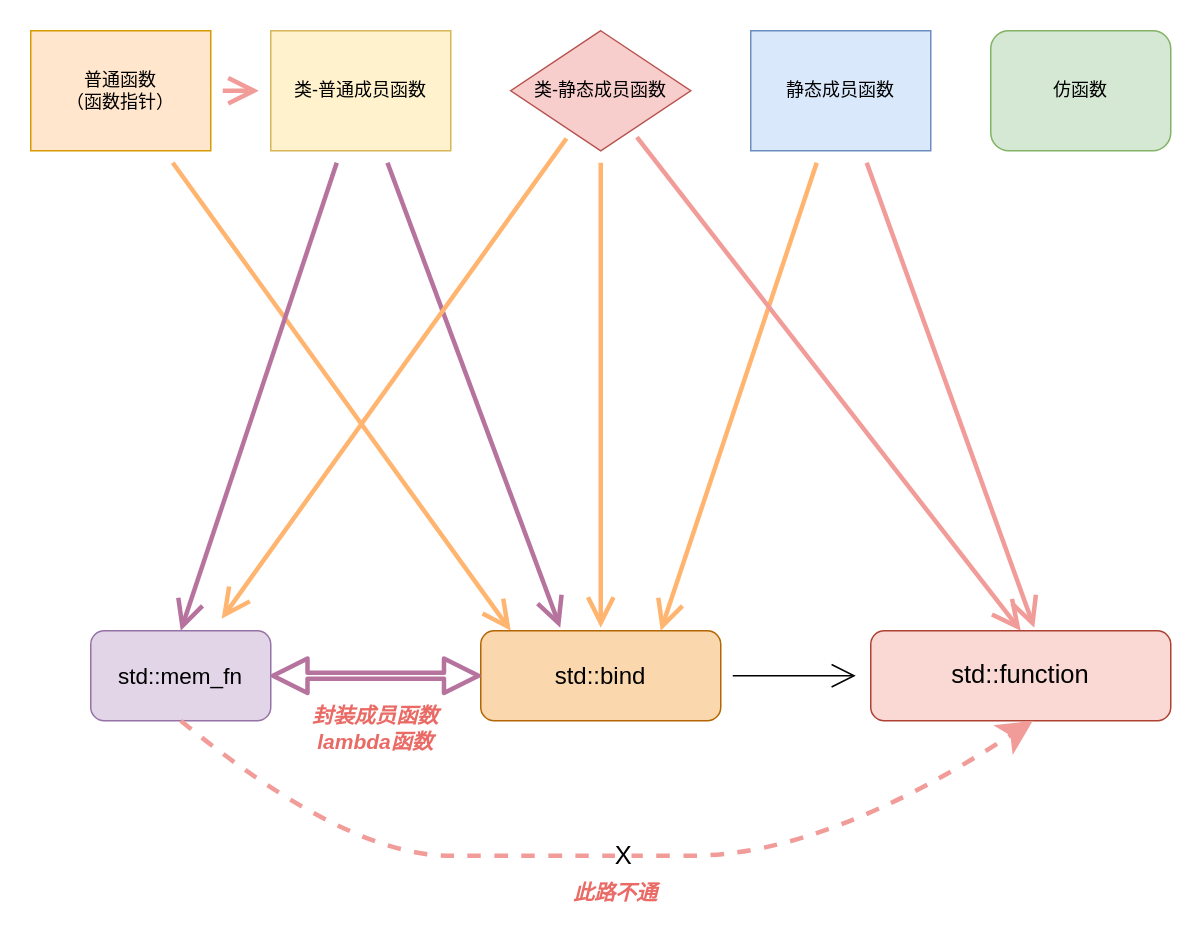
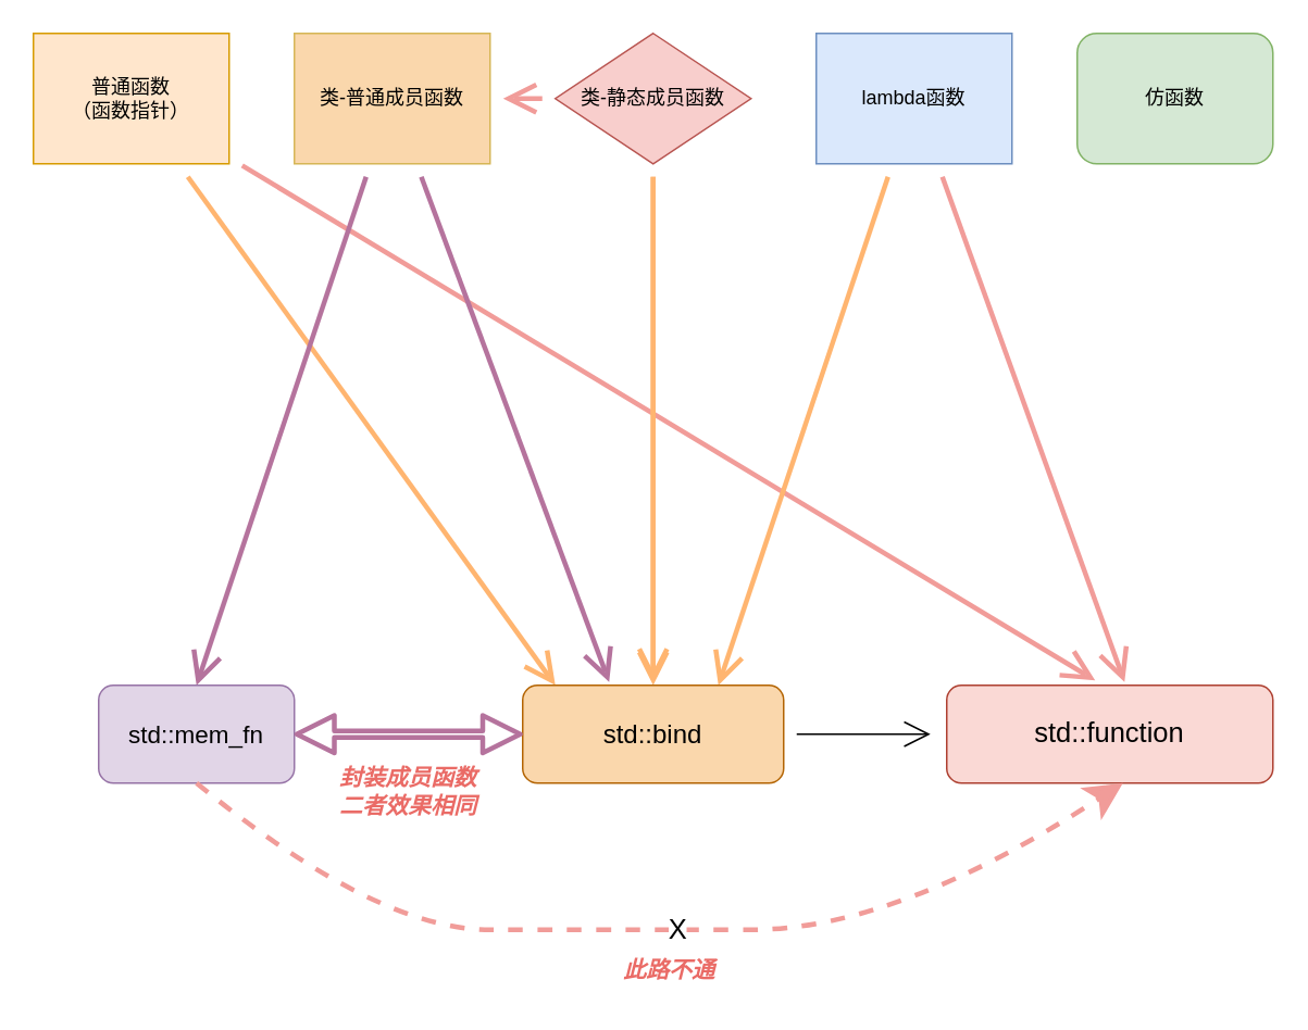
- <mxCell id="3" style="edgeStyle=none;curved=1;rounded=0;orthogonalLoop=1;jettySize=auto;html=1;endArrow=open;startSize=14;endSize=14;sourcePerimeterSpacing=8;targetPerimeterSpacing=8;strokeColor=#F19C99;strokeWidth=3;" edge="1" parent="1" source="4" target="11"><mxGeometry relative="1" as="geometry"><mxPoint x="670" y="410" as="targetPoint" /></mxGeometry></mxCell>
+ <mxCell id="3" style="edgeStyle=none;curved=1;rounded=0;orthogonalLoop=1;jettySize=auto;html=1;endArrow=open;startSize=14;endSize=14;sourcePerimeterSpacing=8;targetPerimeterSpacing=8;entryX=0.455;entryY=-0.05;entryDx=0;entryDy=0;entryPerimeter=0;strokeColor=#F19C99;strokeWidth=3;" edge="1" parent="1" source="4" target="19"><mxGeometry relative="1" as="geometry"><mxPoint x="670" y="410" as="targetPoint" /></mxGeometry></mxCell>
- <mxCell id="11" value="类-普通成员函数" style="rounded=0;whiteSpace=wrap;html=1;hachureGap=4;pointerEvents=0;fillColor=#fff2cc;strokeColor=#d6b656;" vertex="1" parent="1"><mxGeometry x="180" y="20" width="120" height="80" as="geometry" /></mxCell>
+ <mxCell id="11" value="类-普通成员函数" style="rounded=0;whiteSpace=wrap;html=1;hachureGap=4;pointerEvents=0;fillColor=#fad7ac;strokeColor=#d6b656;" vertex="1" parent="1"><mxGeometry x="180" y="20" width="120" height="80" as="geometry" /></mxCell>
- <mxCell id="7" value="静态成员函数" style="rounded=0;whiteSpace=wrap;html=1;hachureGap=4;pointerEvents=0;fillColor=#dae8fc;strokeColor=#6c8ebf;" vertex="1" parent="1"><mxGeometry x="500" y="20" width="120" height="80" as="geometry" /></mxCell>
+ <mxCell id="7" value="lambda函数" style="rounded=0;whiteSpace=wrap;html=1;hachureGap=4;pointerEvents=0;fillColor=#dae8fc;strokeColor=#6c8ebf;" vertex="1" parent="1"><mxGeometry x="500" y="20" width="120" height="80" as="geometry" /></mxCell>
- <mxCell id="14" style="edgeStyle=none;curved=1;rounded=0;orthogonalLoop=1;jettySize=auto;html=1;fontFamily=Helvetica;endArrow=open;startSize=14;endSize=14;sourcePerimeterSpacing=8;targetPerimeterSpacing=8;strokeColor=#FFB570;strokeWidth=3;fillColor=#fad7ac;" edge="1" parent="1" source="15" target="16"><mxGeometry relative="1" as="geometry" /></mxCell>
+ <mxCell id="14" style="edgeStyle=none;curved=1;rounded=0;orthogonalLoop=1;jettySize=auto;html=1;entryX=0.5;entryY=0;entryDx=0;entryDy=0;fontFamily=Helvetica;endArrow=open;startSize=14;endSize=14;sourcePerimeterSpacing=8;targetPerimeterSpacing=8;strokeColor=#FFB570;strokeWidth=3;fillColor=#fad7ac;" edge="1" parent="1" source="15" target="18"><mxGeometry relative="1" as="geometry" /></mxCell>
- <mxCell id="12" style="edgeStyle=none;curved=1;rounded=0;orthogonalLoop=1;jettySize=auto;html=1;entryX=0.5;entryY=0;entryDx=0;entryDy=0;fontFamily=Helvetica;endArrow=open;startSize=14;endSize=14;sourcePerimeterSpacing=8;targetPerimeterSpacing=8;strokeColor=#F19C99;strokeWidth=3;" edge="1" parent="1" source="15" target="19"><mxGeometry relative="1" as="geometry" /></mxCell>
+ <mxCell id="12" style="edgeStyle=none;curved=1;rounded=0;orthogonalLoop=1;jettySize=auto;html=1;fontFamily=Helvetica;endArrow=open;startSize=14;endSize=14;sourcePerimeterSpacing=8;targetPerimeterSpacing=8;strokeColor=#F19C99;strokeWidth=3;" edge="1" parent="1" source="15" target="11"><mxGeometry relative="1" as="geometry" /></mxCell>
- <mxCell id="23" value="&lt;font style=&quot;font-size: 14px&quot; color=&quot;#ea6b66&quot;&gt;&lt;i&gt;&lt;b&gt;封装成员函数&lt;br&gt;lambda函数&lt;/b&gt;&lt;/i&gt;&lt;/font&gt;" style="text;html=1;strokeColor=none;fillColor=none;align=center;verticalAlign=middle;whiteSpace=wrap;rounded=0;glass=0;sketch=0;hachureGap=4;pointerEvents=0;fontFamily=Helvetica;" vertex="1" parent="1"><mxGeometry x="200" y="475" width="100" height="20" as="geometry" /></mxCell>
+ <mxCell id="23" value="&lt;font style=&quot;font-size: 14px&quot; color=&quot;#ea6b66&quot;&gt;&lt;i&gt;&lt;b&gt;封装成员函数&lt;br&gt;二者效果相同&lt;/b&gt;&lt;/i&gt;&lt;/font&gt;" style="text;html=1;strokeColor=none;fillColor=none;align=center;verticalAlign=middle;whiteSpace=wrap;rounded=0;glass=0;sketch=0;hachureGap=4;pointerEvents=0;fontFamily=Helvetica;" vertex="1" parent="1"><mxGeometry x="200" y="475" width="100" height="20" as="geometry" /></mxCell>
